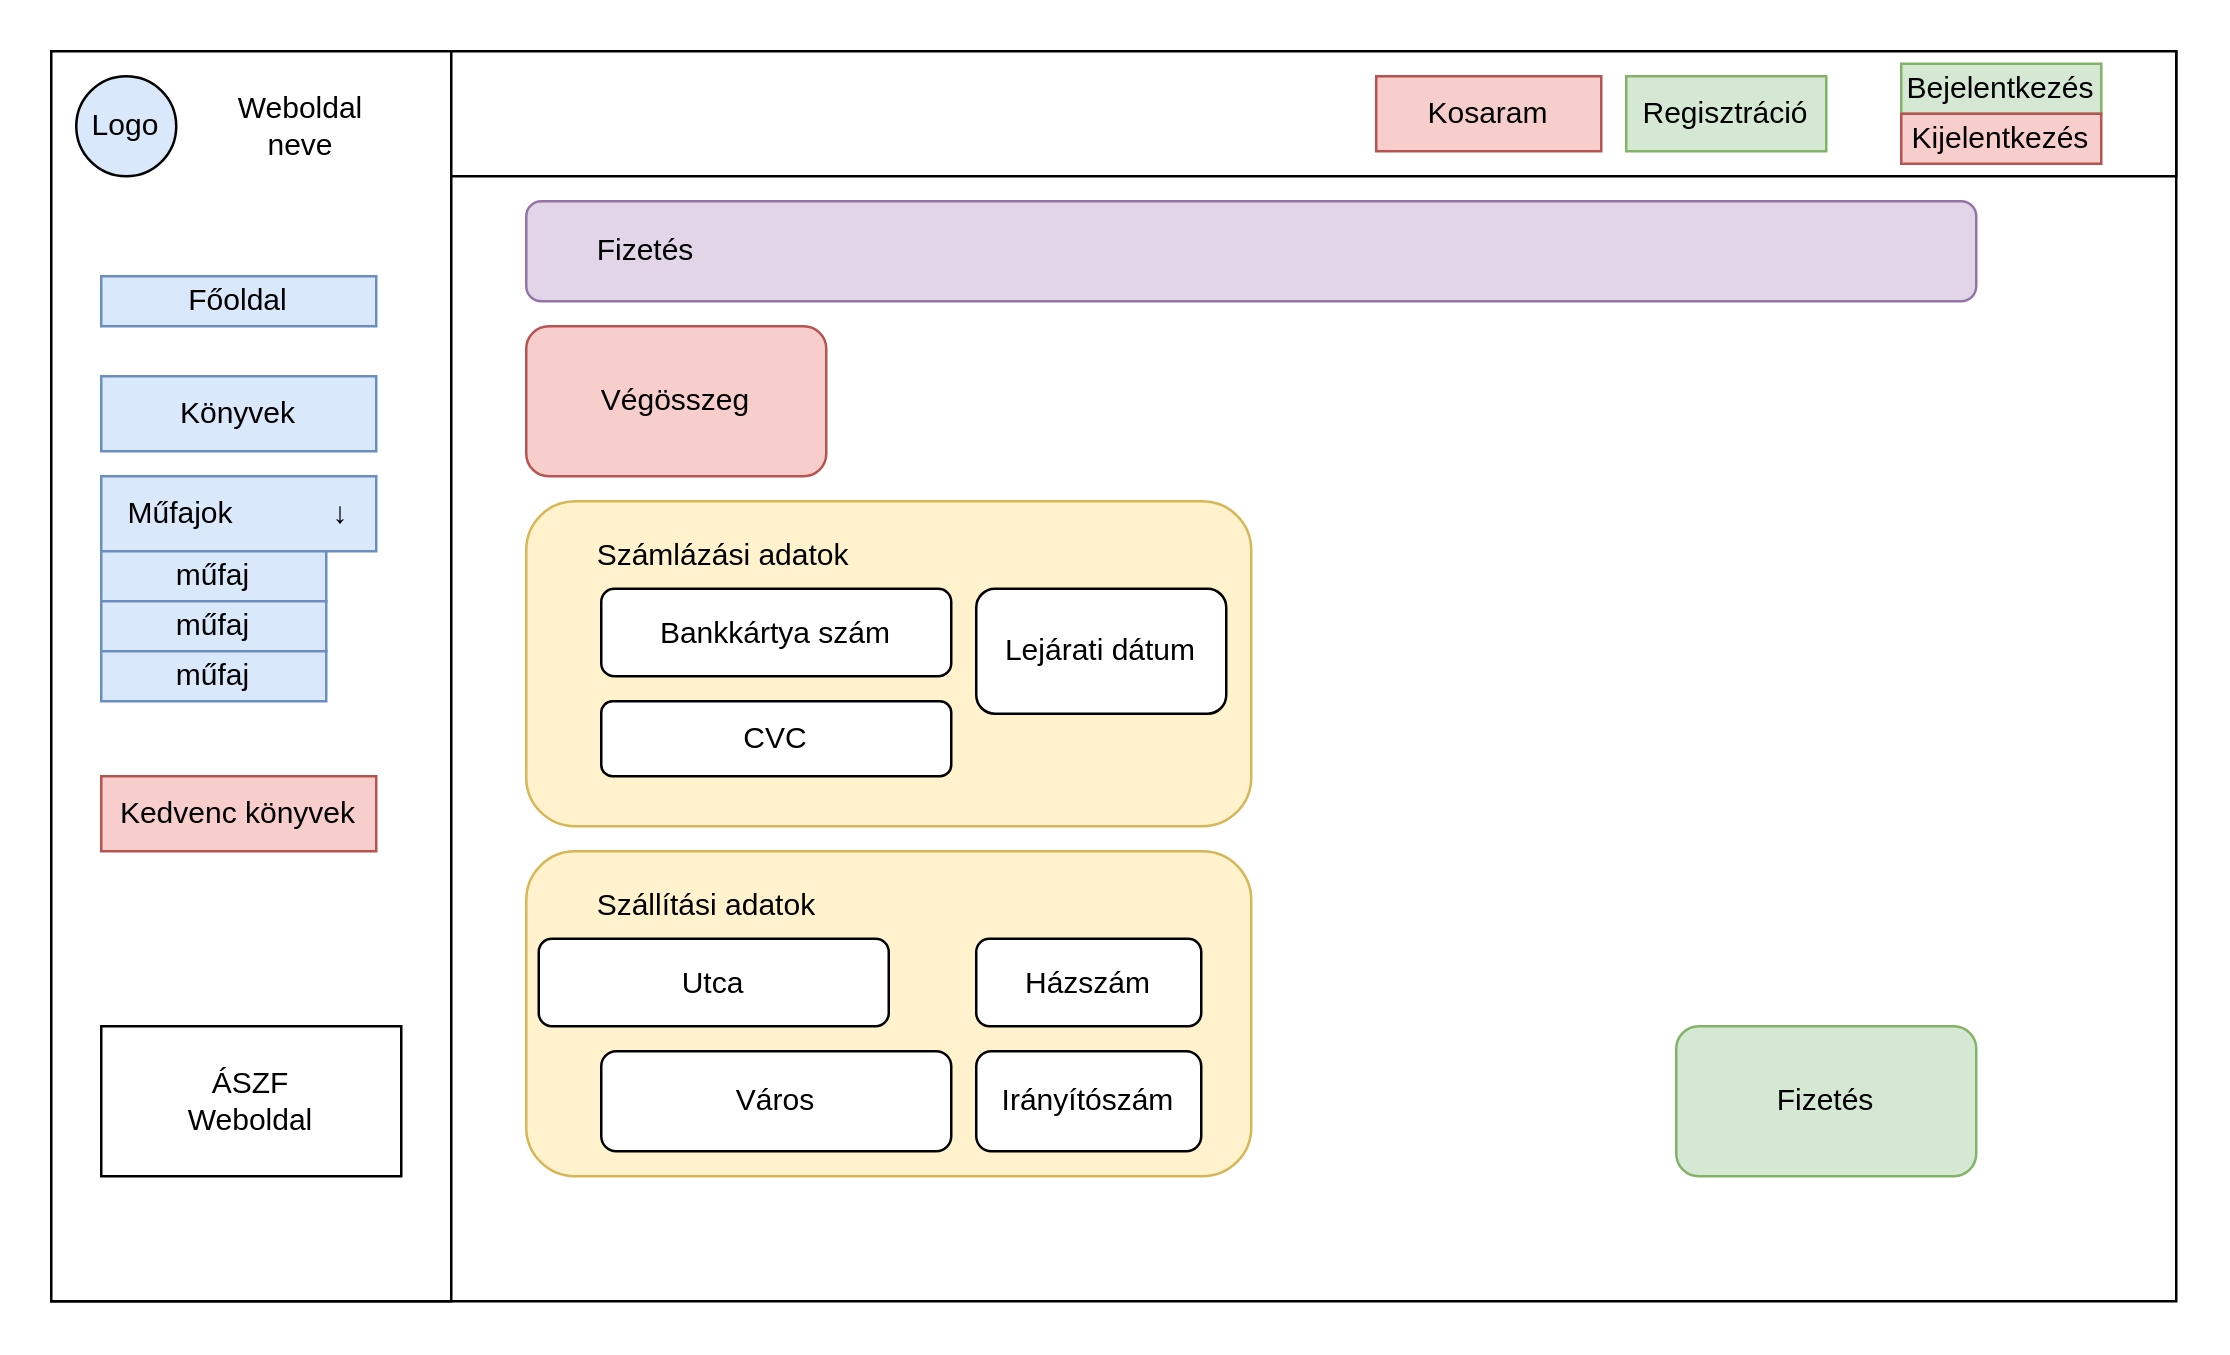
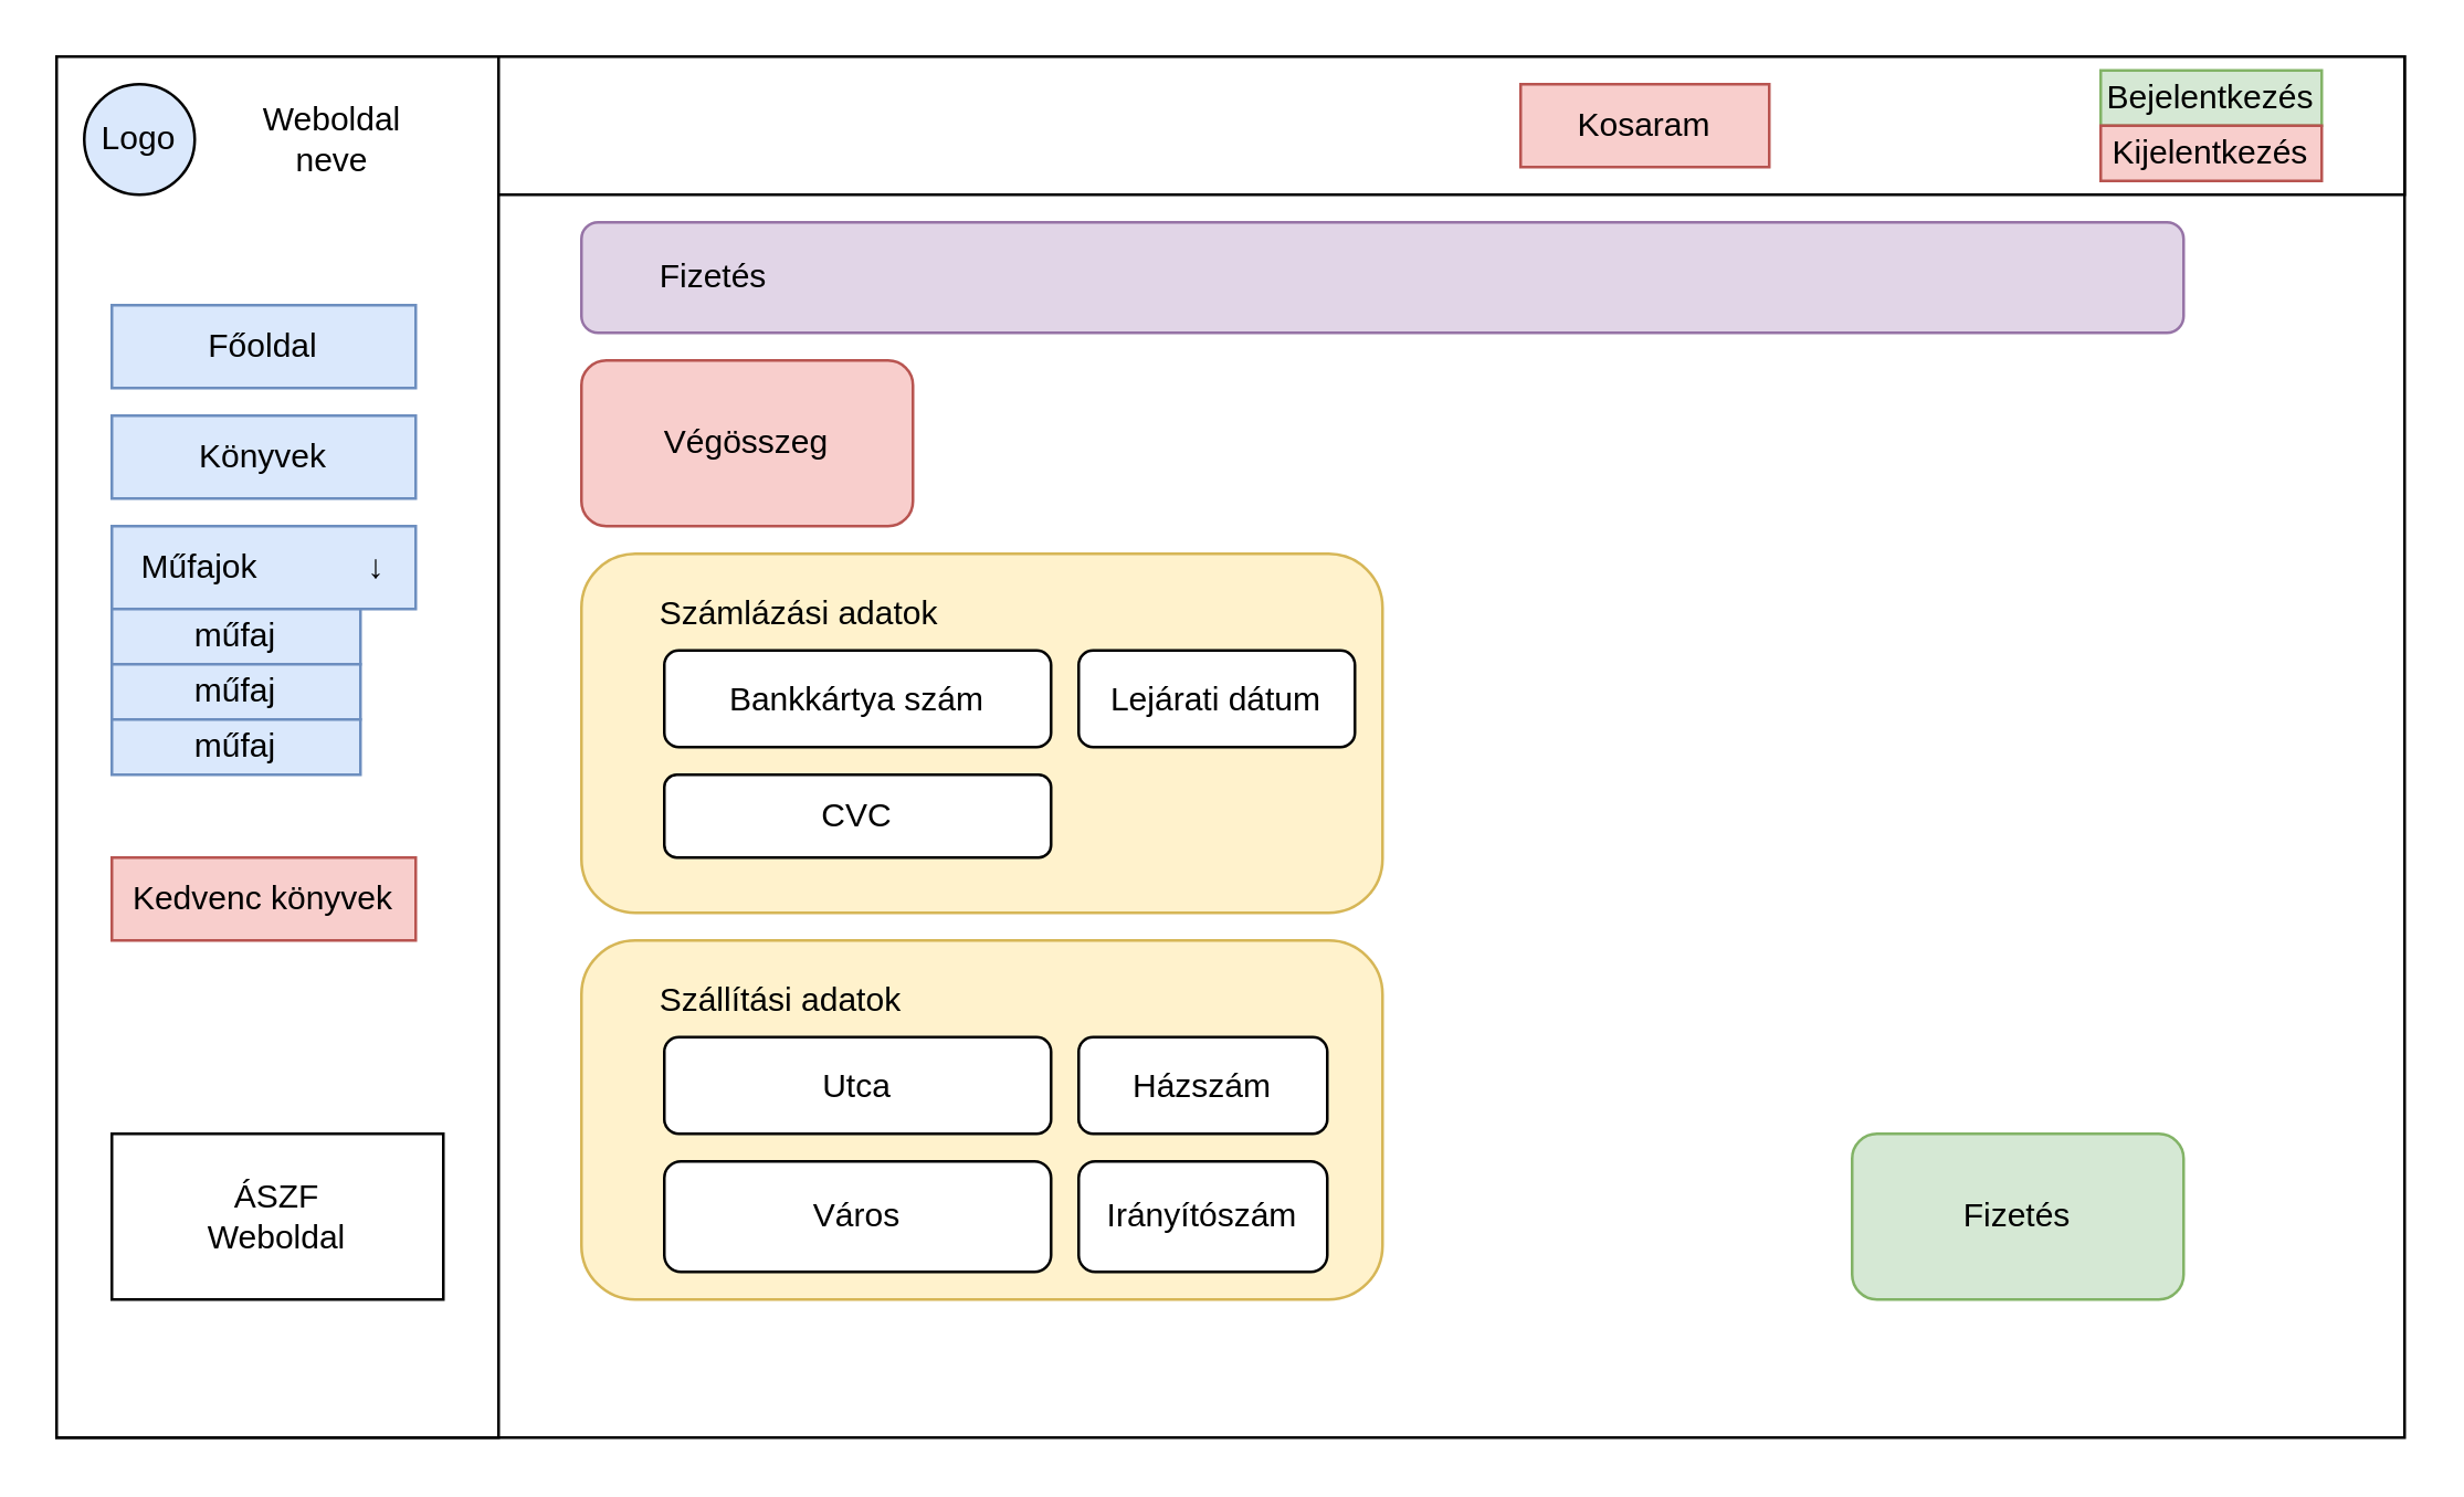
- <mxCell id="11" value="Regisztráció" style="text;html=1;strokeColor=#82b366;fillColor=#d5e8d4;align=center;verticalAlign=middle;whiteSpace=wrap;rounded=0;" vertex="1" parent="1"><mxGeometry x="650" y="30" width="80" height="30" as="geometry" /></mxCell>
- <mxCell id="7" value="Főoldal" style="text;html=1;strokeColor=#6c8ebf;fillColor=#dae8fc;align=center;verticalAlign=middle;whiteSpace=wrap;rounded=0;" vertex="1" parent="1"><mxGeometry x="40" y="110" width="110" height="20" as="geometry" /></mxCell>
+ <mxCell id="7" value="Főoldal" style="text;html=1;strokeColor=#6c8ebf;fillColor=#dae8fc;align=center;verticalAlign=middle;whiteSpace=wrap;rounded=0;" vertex="1" parent="1"><mxGeometry x="40" y="110" width="110" height="30" as="geometry" /></mxCell>
- <mxCell id="25" value="Lejárati dátum" style="rounded=1;whiteSpace=wrap;html=1;" vertex="1" parent="1"><mxGeometry x="390" y="235" width="100" height="50" as="geometry" /></mxCell>
+ <mxCell id="25" value="Lejárati dátum" style="rounded=1;whiteSpace=wrap;html=1;" vertex="1" parent="1"><mxGeometry x="390" y="235" width="100" height="35" as="geometry" /></mxCell>
- <mxCell id="26" value="Utca" style="rounded=1;whiteSpace=wrap;html=1;" vertex="1" parent="1"><mxGeometry x="215" y="375" width="140" height="35" as="geometry" /></mxCell>
+ <mxCell id="26" value="Utca" style="rounded=1;whiteSpace=wrap;html=1;" vertex="1" parent="1"><mxGeometry x="240" y="375" width="140" height="35" as="geometry" /></mxCell>
